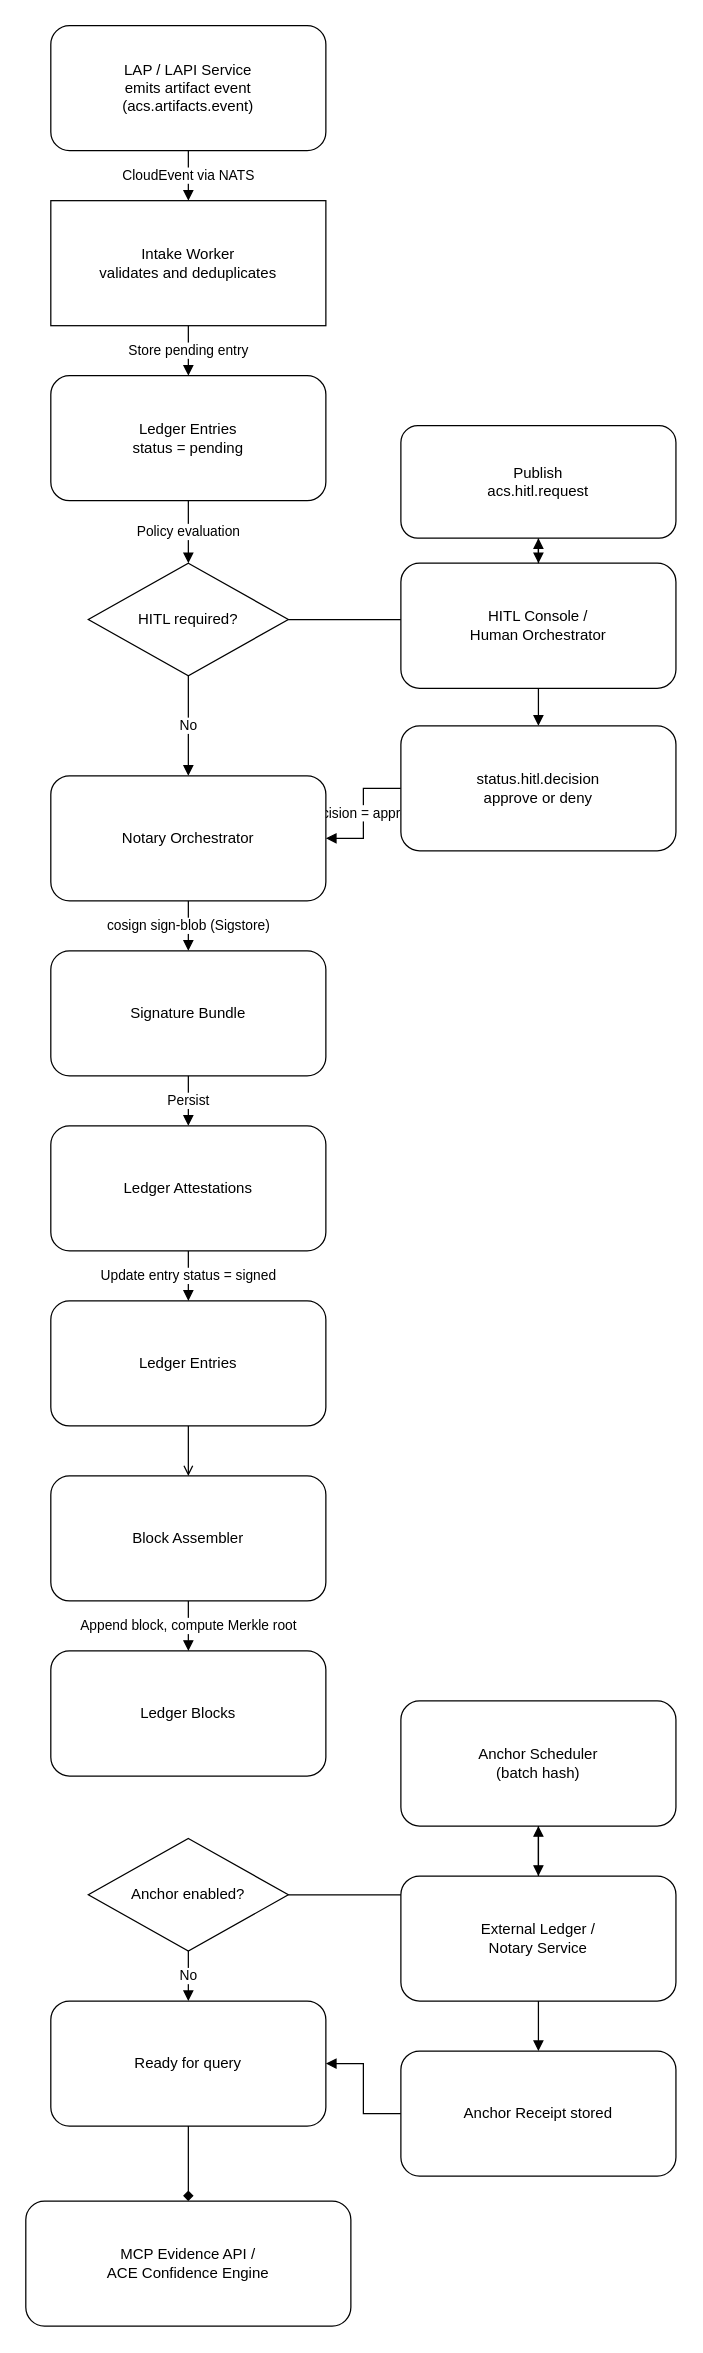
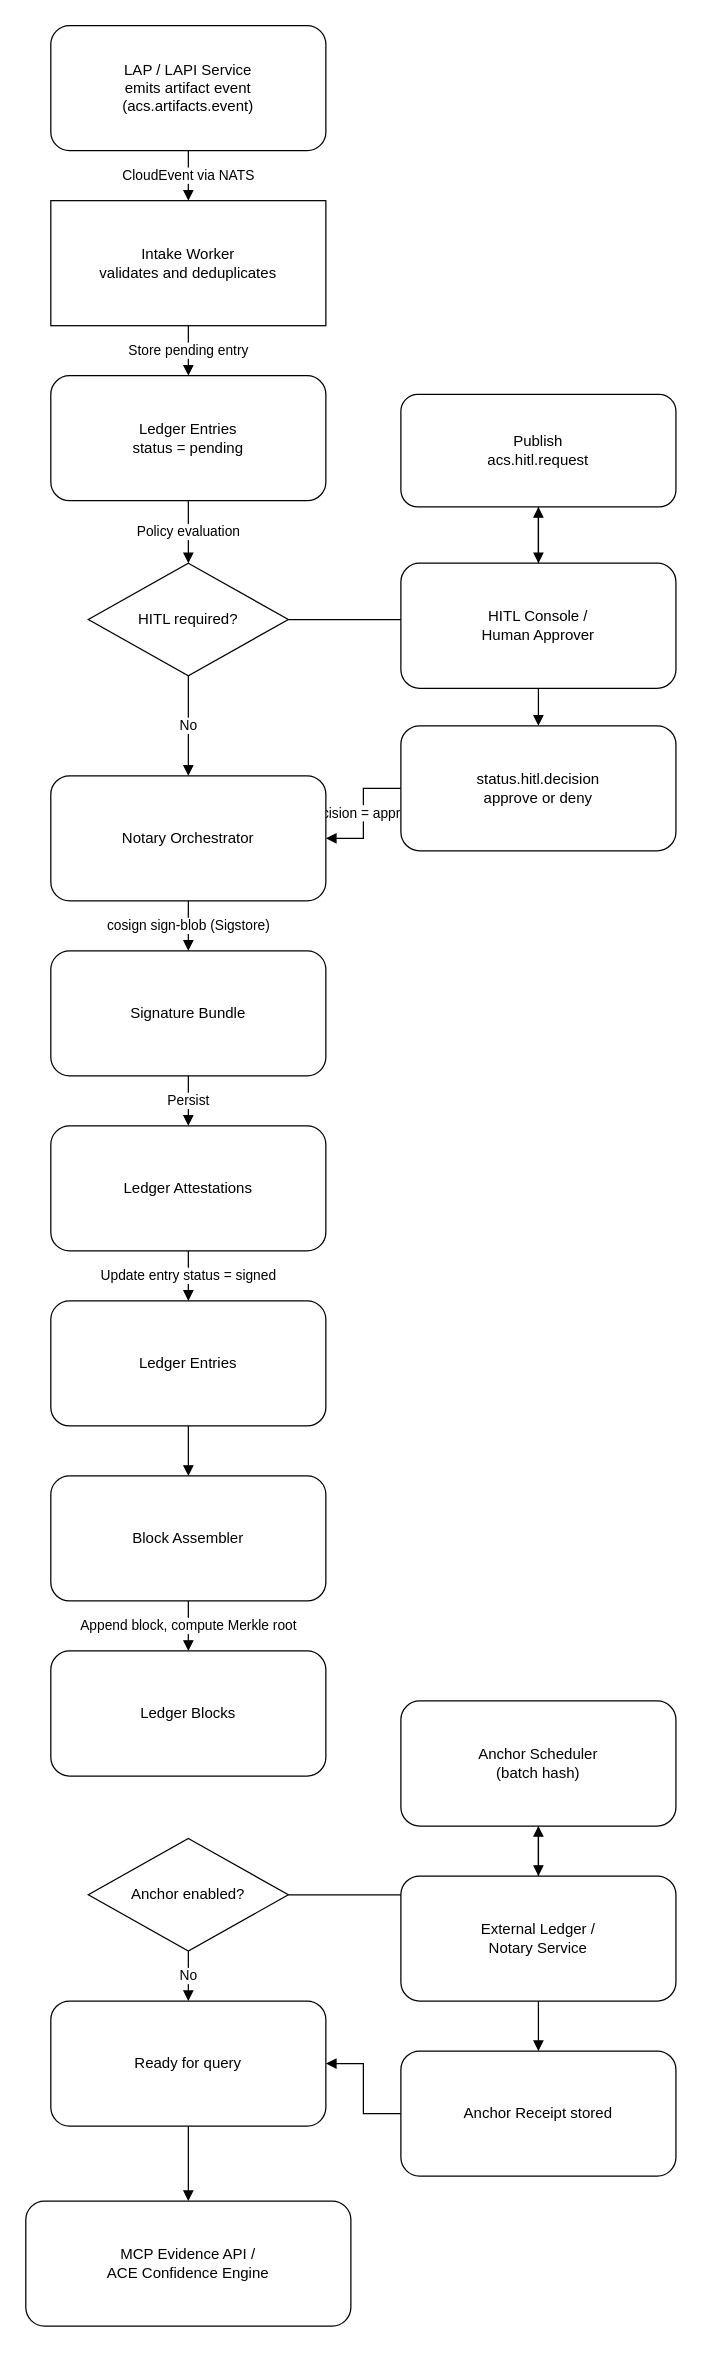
- <mxCell id="25" value="Publish&#10;acs.hitl.request" style="rounded=1;whiteSpace=wrap;html=1;" parent="1" vertex="1"><mxGeometry x="320" y="340" width="220" height="90" as="geometry" /></mxCell>
+ <mxCell id="25" value="Publish&#10;acs.hitl.request" style="rounded=1;whiteSpace=wrap;html=1;" parent="1" vertex="1"><mxGeometry x="320" y="315" width="220" height="90" as="geometry" /></mxCell>
- <mxCell id="26" value="HITL Console /&#10;Human Orchestrator" style="rounded=1;whiteSpace=wrap;html=1;" parent="1" vertex="1"><mxGeometry x="320" y="450" width="220" height="100" as="geometry" /></mxCell>
+ <mxCell id="26" value="HITL Console /&#10;Human Approver" style="rounded=1;whiteSpace=wrap;html=1;" parent="1" vertex="1"><mxGeometry x="320" y="450" width="220" height="100" as="geometry" /></mxCell>
- <mxCell id="13" value="" style="edgeStyle=orthogonalEdgeStyle;rounded=0;html=1;endArrow=open;labelBackgroundColor=#ffffff;" parent="1" source="31" target="32" edge="1"><mxGeometry relative="1" as="geometry" /></mxCell>
+ <mxCell id="13" value="" style="edgeStyle=orthogonalEdgeStyle;rounded=0;html=1;endArrow=block;labelBackgroundColor=#ffffff;" parent="1" source="31" target="32" edge="1"><mxGeometry relative="1" as="geometry" /></mxCell>
- <mxCell id="20" value="" style="edgeStyle=orthogonalEdgeStyle;rounded=0;html=1;endArrow=diamond;labelBackgroundColor=#ffffff;" parent="1" source="38" target="39" edge="1"><mxGeometry relative="1" as="geometry" /></mxCell>
+ <mxCell id="20" value="" style="edgeStyle=orthogonalEdgeStyle;rounded=0;html=1;endArrow=block;labelBackgroundColor=#ffffff;" parent="1" source="38" target="39" edge="1"><mxGeometry relative="1" as="geometry" /></mxCell>
